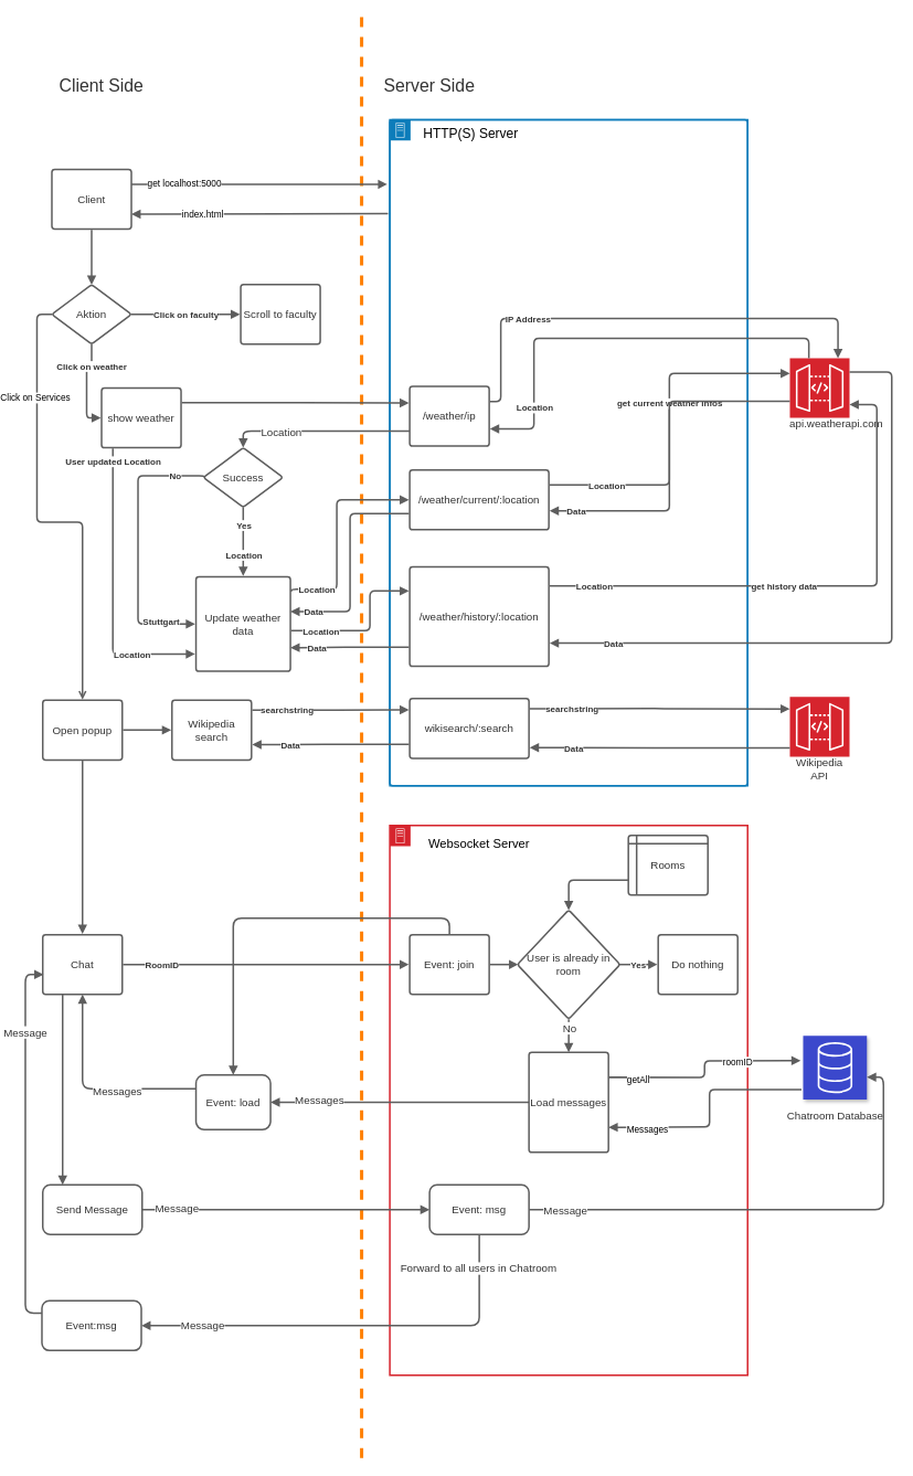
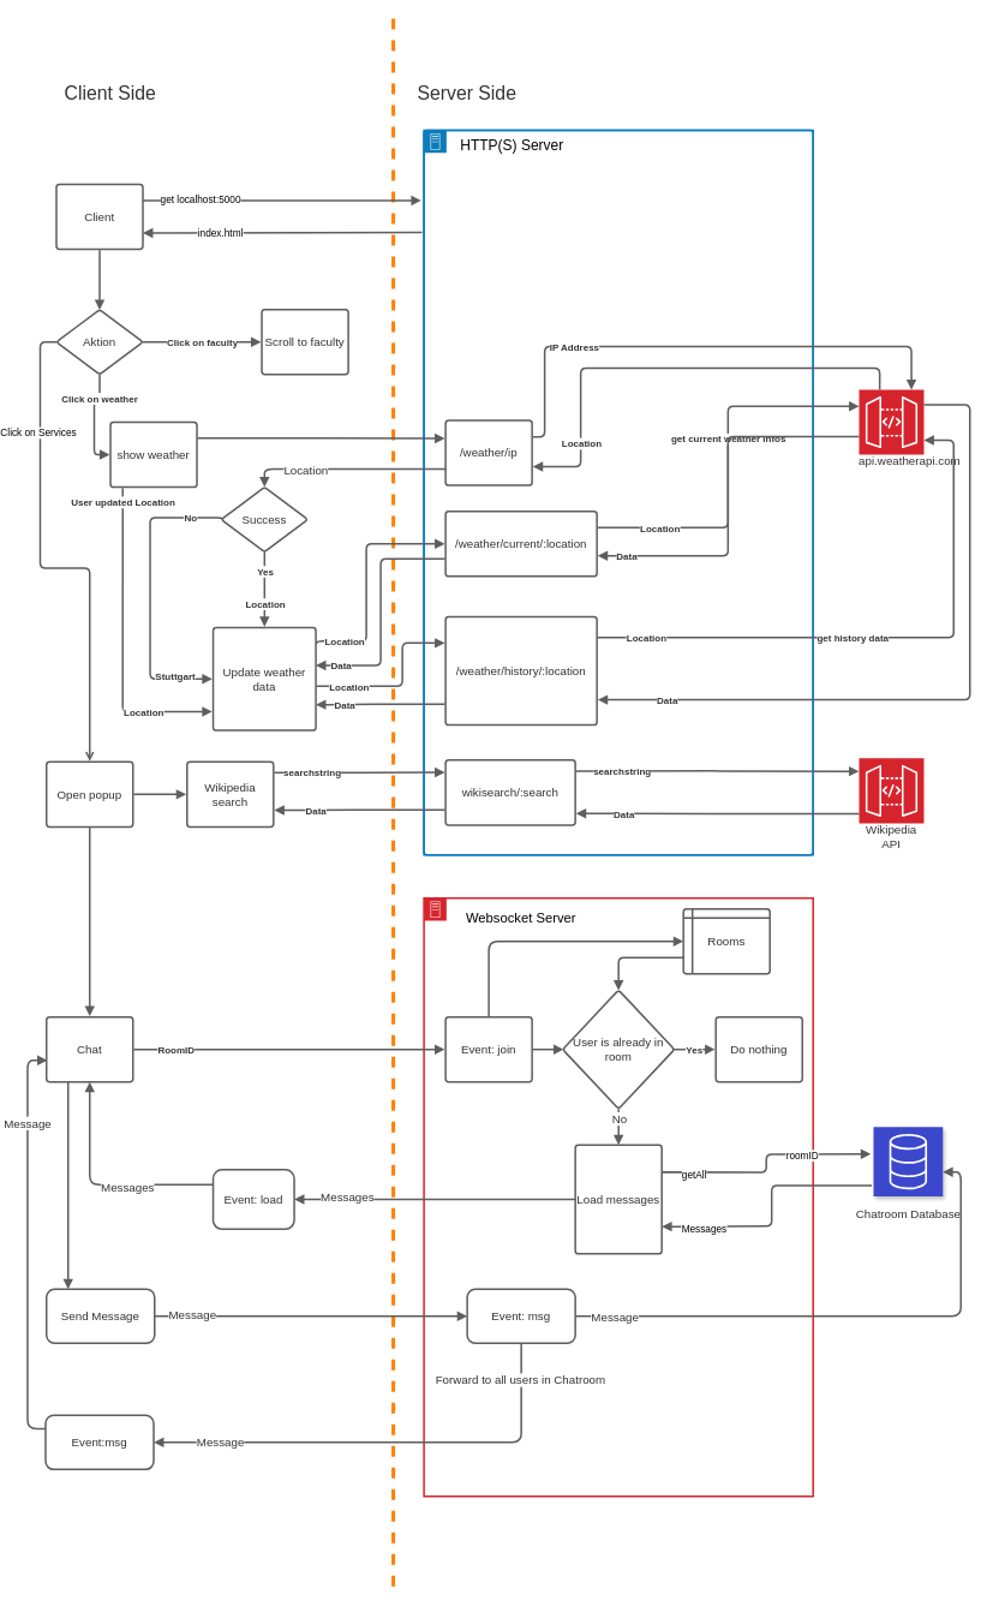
- <mxCell id="82" style="edgeStyle=orthogonalEdgeStyle;orthogonalLoop=1;jettySize=auto;html=1;exitX=0.5;exitY=0;exitDx=0;exitDy=0;endArrow=block;endFill=1;strokeColor=#5E5E5E;strokeWidth=2;" parent="1" source="83" target="101" edge="1"><mxGeometry relative="1" as="geometry" /></mxCell>
+ <mxCell id="82" style="edgeStyle=orthogonalEdgeStyle;orthogonalLoop=1;jettySize=auto;html=1;exitX=0.5;exitY=0;exitDx=0;exitDy=0;entryX=0;entryY=0.5;entryDx=0;entryDy=0;endArrow=block;endFill=1;strokeColor=#5E5E5E;strokeWidth=2;" parent="1" source="83" target="86" edge="1"><mxGeometry relative="1" as="geometry" /></mxCell>
